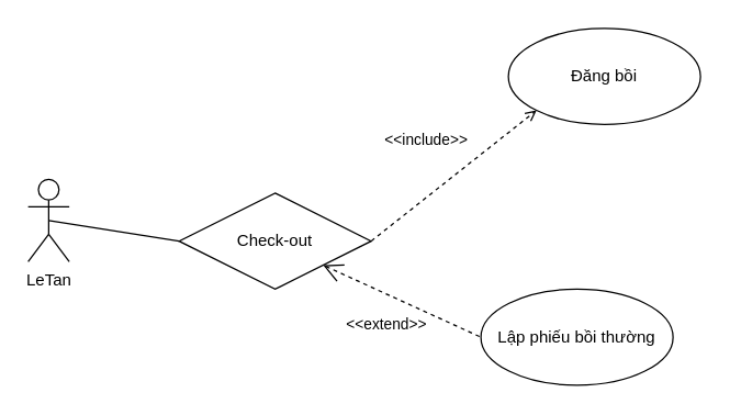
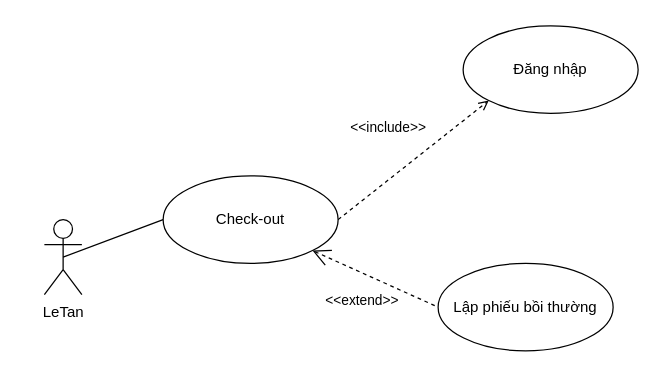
- <mxCell id="4" value="Đăng bồi" style="ellipse;whiteSpace=wrap;html=1;" parent="1" vertex="1"><mxGeometry x="370" y="20" width="140" height="70" as="geometry" /></mxCell>
+ <mxCell id="4" value="Đăng nhập" style="ellipse;whiteSpace=wrap;html=1;" parent="1" vertex="1"><mxGeometry x="370" y="20" width="140" height="70" as="geometry" /></mxCell>
- <mxCell id="2" value="LeTan" style="shape=umlActor;html=1;verticalLabelPosition=bottom;verticalAlign=top;align=center;" parent="1" vertex="1"><mxGeometry x="20" y="130" width="30" height="60" as="geometry" /></mxCell>
+ <mxCell id="2" value="LeTan" style="shape=umlActor;html=1;verticalLabelPosition=bottom;verticalAlign=top;align=center;" parent="1" vertex="1"><mxGeometry x="35" y="175" width="30" height="60" as="geometry" /></mxCell>
- <mxCell id="3" value="Check-out" style="rhombus;whiteSpace=wrap;html=1;" parent="1" vertex="1"><mxGeometry x="130" y="140" width="140" height="70" as="geometry" /></mxCell>
+ <mxCell id="3" value="Check-out" style="ellipse;whiteSpace=wrap;html=1;" parent="1" vertex="1"><mxGeometry x="130" y="140" width="140" height="70" as="geometry" /></mxCell>
